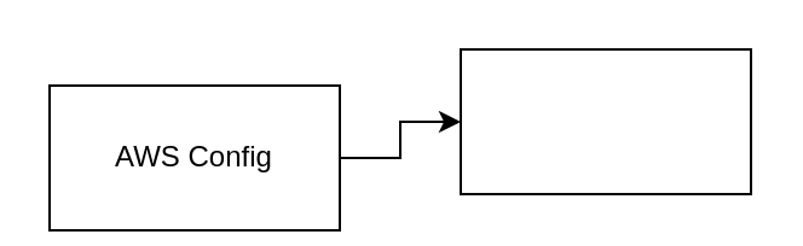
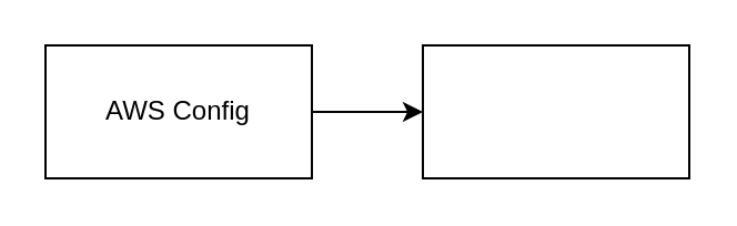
- <mxCell id="3" value="AWS Config" style="rounded=0;whiteSpace=wrap;html=1;" vertex="1" parent="1"><mxGeometry x="20" y="35" width="120" height="60" as="geometry" /></mxCell>
+ <mxCell id="3" value="AWS Config" style="rounded=0;whiteSpace=wrap;html=1;" vertex="1" parent="1"><mxGeometry x="20" y="20" width="120" height="60" as="geometry" /></mxCell>
